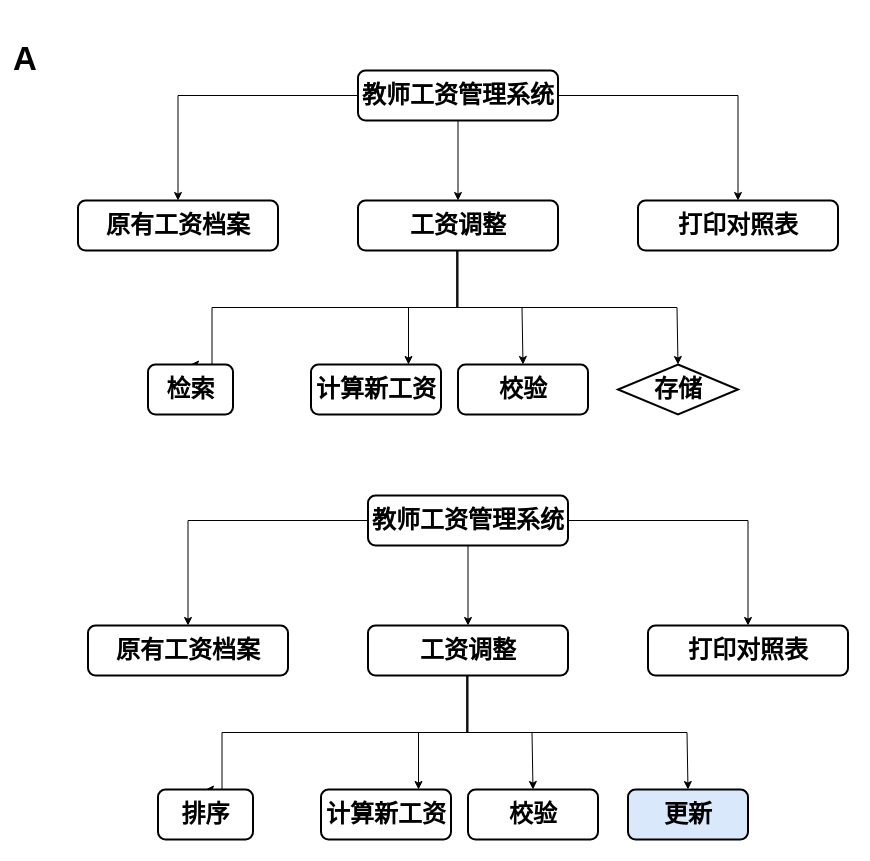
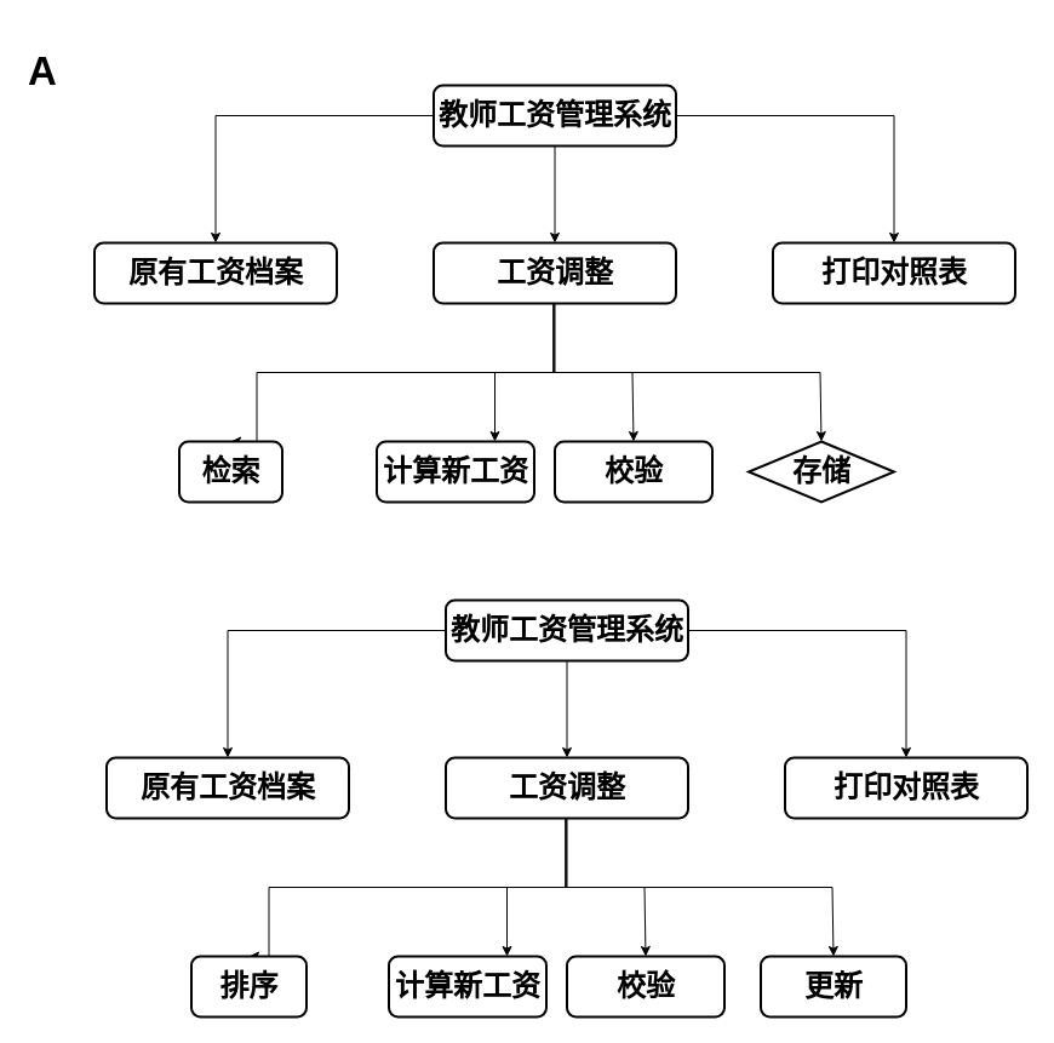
- <mxCell id="17" value="&lt;h1&gt;&lt;font style=&quot;font-size: 33px&quot;&gt;A&lt;/font&gt;&lt;/h1&gt;" style="text;html=1;resizable=0;points=[];autosize=1;align=left;verticalAlign=top;spacingTop=-4;" vertex="1" parent="1"><mxGeometry x="10.5" y="20" width="40" height="50" as="geometry" /></mxCell>
+ <mxCell id="17" value="&lt;h1&gt;&lt;font style=&quot;font-size: 33px&quot;&gt;A&lt;/font&gt;&lt;/h1&gt;" style="text;html=1;resizable=0;points=[];autosize=1;align=left;verticalAlign=top;spacingTop=-4;" vertex="1" parent="1"><mxGeometry x="20.5" width="40" height="50" as="geometry" y="20" /></mxCell>
- <mxCell id="32" value="&lt;h1&gt;更新&lt;/h1&gt;" style="whiteSpace=wrap;html=1;rounded=1;shadow=0;comic=0;strokeWidth=2;fillColor=#dae8fc;fontFamily=Verdana;align=center;fontSize=12;fontStyle=1;" vertex="1" parent="1"><mxGeometry x="627.5" y="789" width="120" height="50" as="geometry" /></mxCell>
+ <mxCell id="32" value="&lt;h1&gt;更新&lt;/h1&gt;" style="whiteSpace=wrap;html=1;rounded=1;shadow=0;comic=0;strokeWidth=2;fillColor=#ffffff;fontFamily=Verdana;align=center;fontSize=12;fontStyle=1" vertex="1" parent="1"><mxGeometry x="627.5" y="789" width="120" height="50" as="geometry" /></mxCell>
